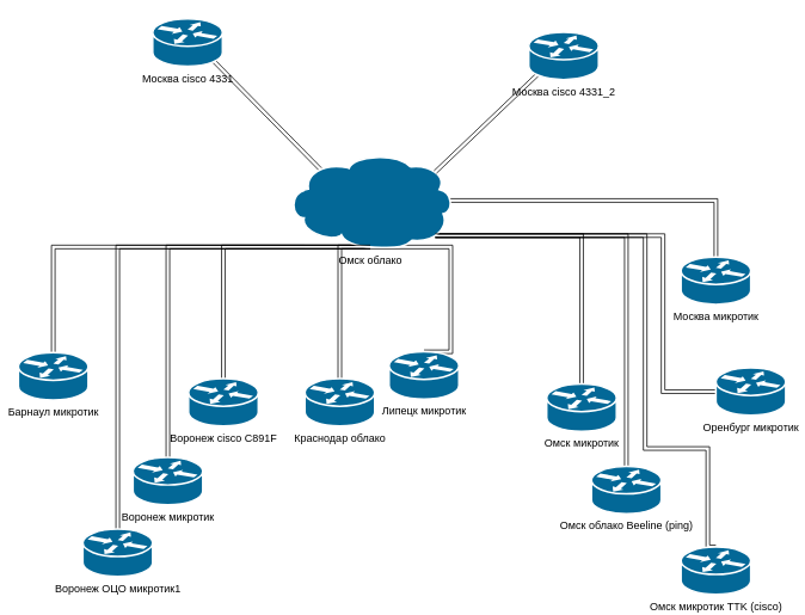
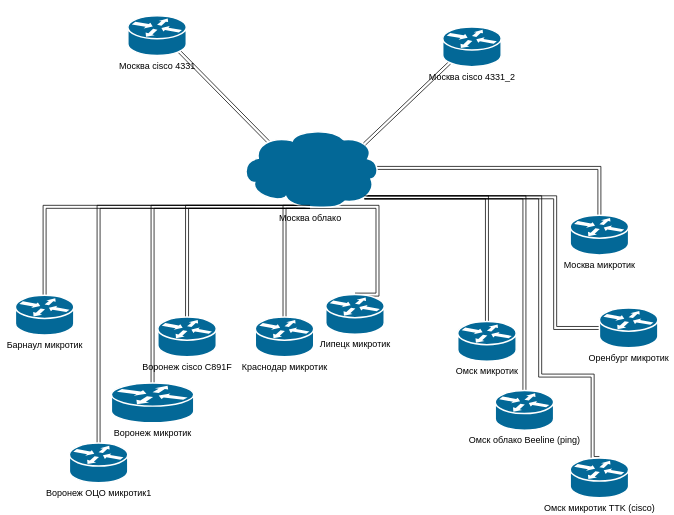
- <mxCell id="13" value="Омск облако" style="shape=mxgraph.cisco.storage.cloud;sketch=0;html=1;pointerEvents=1;dashed=0;fillColor=#036897;strokeColor=#ffffff;strokeWidth=2;verticalLabelPosition=bottom;verticalAlign=top;align=center;outlineConnect=0;" parent="1" vertex="1"><mxGeometry x="320" y="170" width="186" height="106" as="geometry" /></mxCell>
+ <mxCell id="13" value="Москва облако" style="shape=mxgraph.cisco.storage.cloud;sketch=0;html=1;pointerEvents=1;dashed=0;fillColor=#036897;strokeColor=#ffffff;strokeWidth=2;verticalLabelPosition=bottom;verticalAlign=top;align=center;outlineConnect=0;" parent="1" vertex="1"><mxGeometry x="320" y="170" width="186" height="106" as="geometry" /></mxCell>
- <mxCell id="19" value="Краснодар облако" style="shape=mxgraph.cisco.routers.router;sketch=0;html=1;pointerEvents=1;dashed=0;fillColor=#036897;strokeColor=#ffffff;strokeWidth=2;verticalLabelPosition=bottom;verticalAlign=top;align=center;outlineConnect=0;" parent="1" vertex="1"><mxGeometry x="340" y="422" width="78" height="53" as="geometry" /></mxCell>
+ <mxCell id="19" value="Краснодар микротик" style="shape=mxgraph.cisco.routers.router;sketch=0;html=1;pointerEvents=1;dashed=0;fillColor=#036897;strokeColor=#ffffff;strokeWidth=2;verticalLabelPosition=bottom;verticalAlign=top;align=center;outlineConnect=0;" parent="1" vertex="1"><mxGeometry x="340" y="422" width="78" height="53" as="geometry" /></mxCell>
- <mxCell id="16" value="Воронеж микротик" style="shape=mxgraph.cisco.routers.router;sketch=0;html=1;pointerEvents=1;dashed=0;fillColor=#036897;strokeColor=#ffffff;strokeWidth=2;verticalLabelPosition=bottom;verticalAlign=top;align=center;outlineConnect=0;" parent="1" vertex="1"><mxGeometry x="148" y="510" width="78" height="53" as="geometry" /></mxCell>
+ <mxCell id="16" value="Воронеж микротик" style="shape=mxgraph.cisco.routers.router;sketch=0;html=1;pointerEvents=1;dashed=0;fillColor=#036897;strokeColor=#ffffff;strokeWidth=2;verticalLabelPosition=bottom;verticalAlign=top;align=center;outlineConnect=0;" parent="1" vertex="1"><mxGeometry x="148" y="510" width="110" height="53" as="geometry" /></mxCell>
